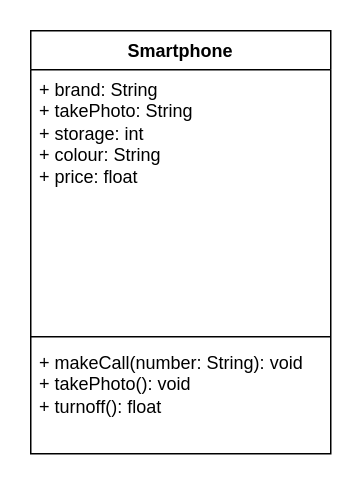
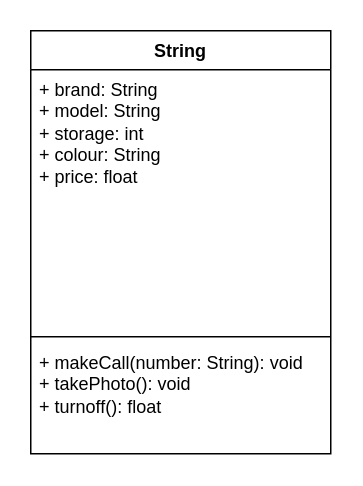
- <mxCell id="2" value="Smartphone" style="swimlane;fontStyle=1;align=center;verticalAlign=top;childLayout=stackLayout;horizontal=1;startSize=26;horizontalStack=0;resizeParent=1;resizeParentMax=0;resizeLast=0;collapsible=1;marginBottom=0;whiteSpace=wrap;html=1;" vertex="1" parent="1"><mxGeometry x="20" y="20" width="200" height="282" as="geometry" /></mxCell>
+ <mxCell id="2" value="String" style="swimlane;fontStyle=1;align=center;verticalAlign=top;childLayout=stackLayout;horizontal=1;startSize=26;horizontalStack=0;resizeParent=1;resizeParentMax=0;resizeLast=0;collapsible=1;marginBottom=0;whiteSpace=wrap;html=1;" vertex="1" parent="1"><mxGeometry x="20" y="20" width="200" height="282" as="geometry" /></mxCell>
- <mxCell id="3" value="+ brand: String&lt;div&gt;+ takePhoto: String&lt;/div&gt;&lt;div&gt;+ storage: int&lt;/div&gt;&lt;div&gt;+ colour: String&lt;/div&gt;&lt;div&gt;+ price: float&lt;/div&gt;" style="text;strokeColor=none;fillColor=none;align=left;verticalAlign=top;spacingLeft=4;spacingRight=4;overflow=hidden;rotatable=0;points=[[0,0.5],[1,0.5]];portConstraint=eastwest;whiteSpace=wrap;html=1;" vertex="1" parent="2"><mxGeometry y="26" width="200" height="174" as="geometry" /></mxCell>
+ <mxCell id="3" value="+ brand: String&lt;div&gt;+ model: String&lt;/div&gt;&lt;div&gt;+ storage: int&lt;/div&gt;&lt;div&gt;+ colour: String&lt;/div&gt;&lt;div&gt;+ price: float&lt;/div&gt;" style="text;strokeColor=none;fillColor=none;align=left;verticalAlign=top;spacingLeft=4;spacingRight=4;overflow=hidden;rotatable=0;points=[[0,0.5],[1,0.5]];portConstraint=eastwest;whiteSpace=wrap;html=1;" vertex="1" parent="2"><mxGeometry y="26" width="200" height="174" as="geometry" /></mxCell>
